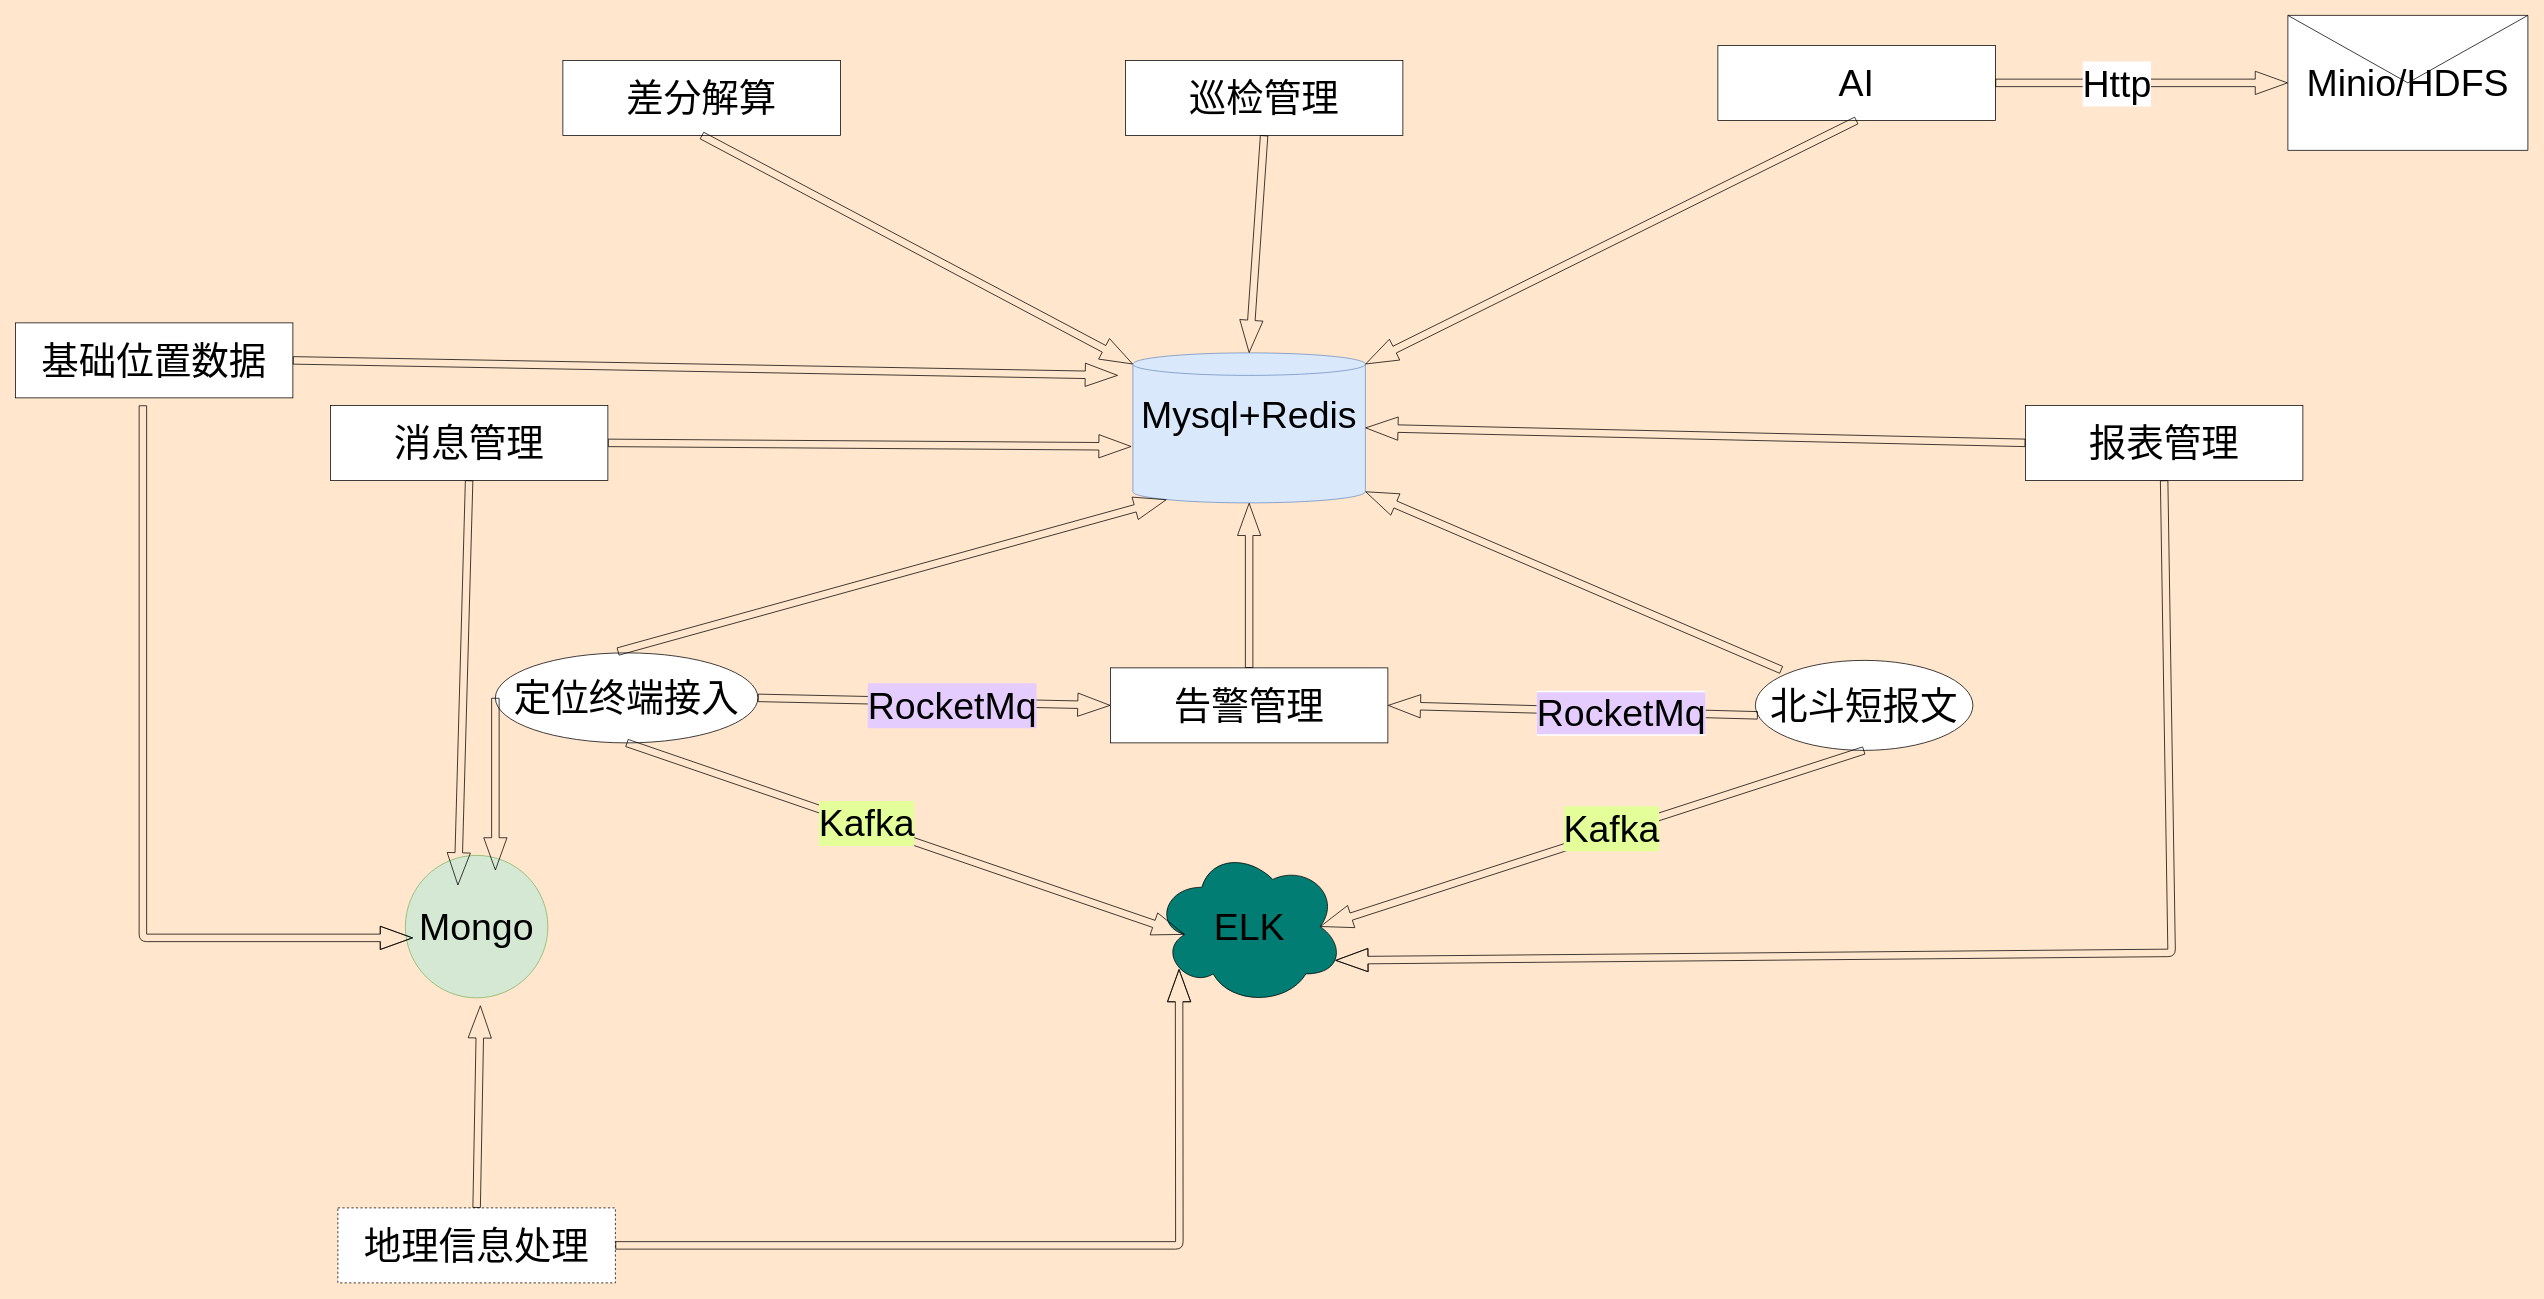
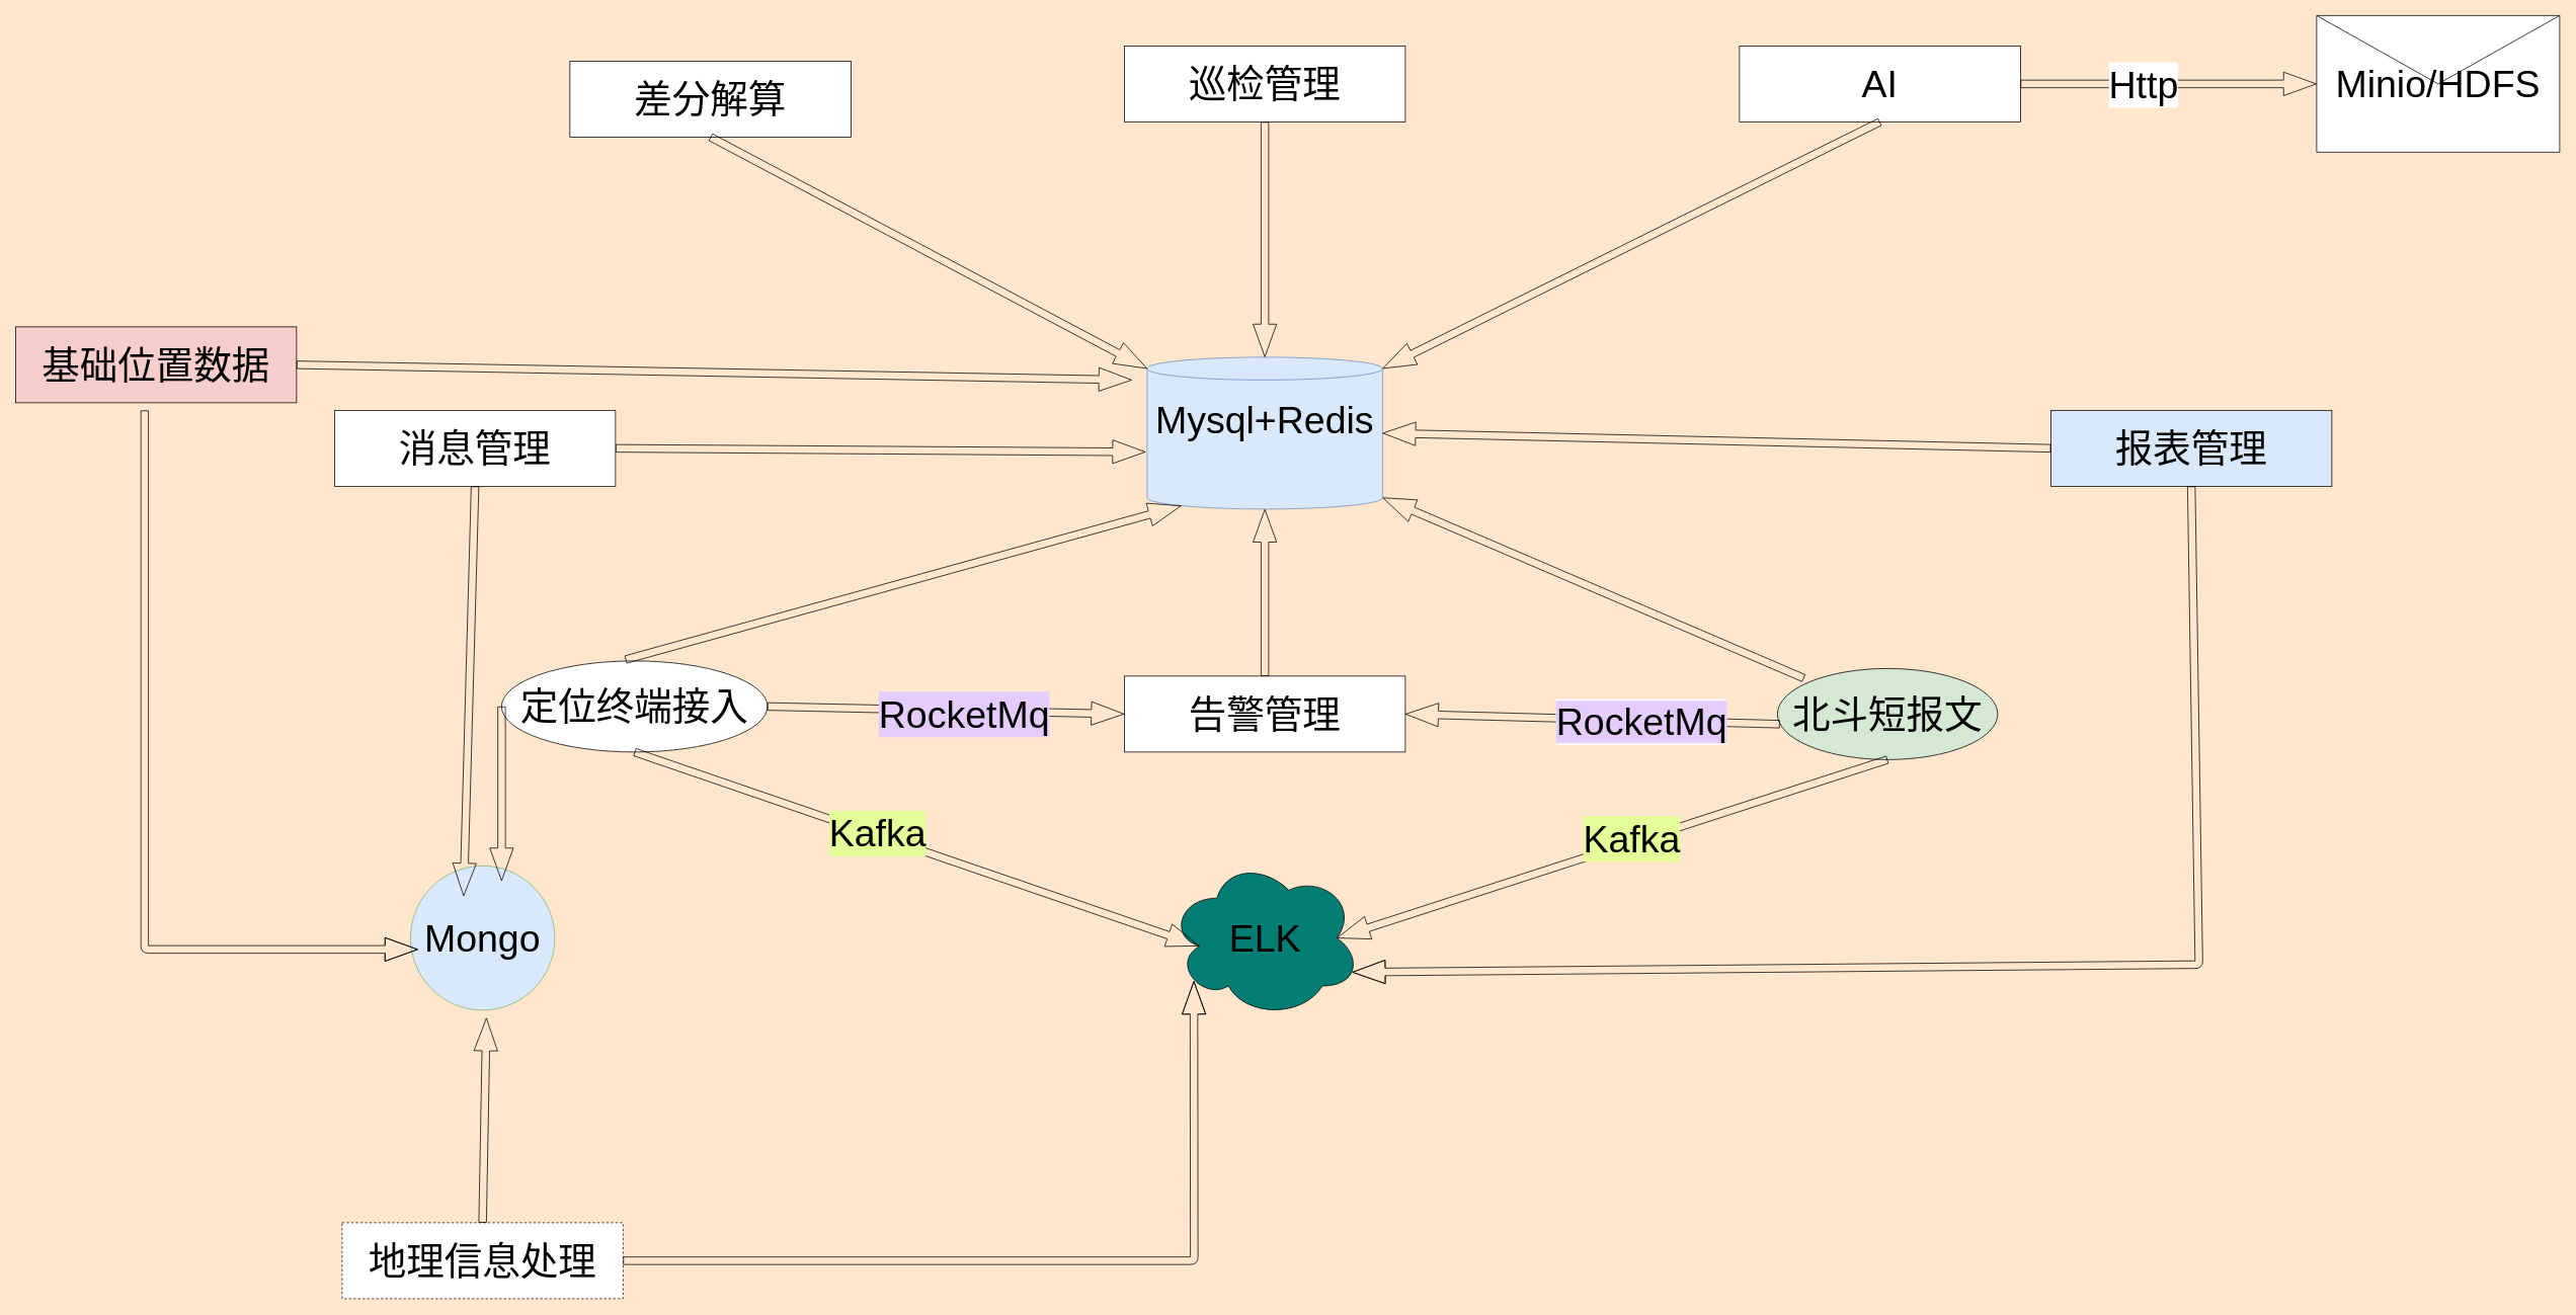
- <mxCell id="20" value="巡检管理" style="rounded=0;whiteSpace=wrap;html=1;hachureGap=4;pointerEvents=0;fontSize=50;" parent="1" vertex="1"><mxGeometry x="1500" y="80" width="370" height="100" as="geometry" /></mxCell>
+ <mxCell id="20" value="巡检管理" style="rounded=0;whiteSpace=wrap;html=1;hachureGap=4;pointerEvents=0;fontSize=50;" parent="1" vertex="1"><mxGeometry x="1480" y="60" width="370" height="100" as="geometry" /></mxCell>
- <mxCell id="7" value="基础位置数据" style="rounded=0;whiteSpace=wrap;html=1;hachureGap=4;pointerEvents=0;fontSize=50;" parent="1" vertex="1"><mxGeometry y="430" width="370" height="100" as="geometry" x="20" /></mxCell>
+ <mxCell id="7" value="基础位置数据" style="rounded=0;whiteSpace=wrap;html=1;hachureGap=4;pointerEvents=0;fontSize=50;fillColor=#f8cecc;" parent="1" vertex="1"><mxGeometry y="430" width="370" height="100" as="geometry" x="20" /></mxCell>
- <mxCell id="21" value="报表管理" style="rounded=0;whiteSpace=wrap;html=1;hachureGap=4;pointerEvents=0;fontSize=50;" parent="1" vertex="1"><mxGeometry x="2700" y="540" width="370" height="100" as="geometry" /></mxCell>
+ <mxCell id="21" value="报表管理" style="rounded=0;whiteSpace=wrap;html=1;hachureGap=4;pointerEvents=0;fontSize=50;fillColor=#dae8fc;" parent="1" vertex="1"><mxGeometry x="2700" y="540" width="370" height="100" as="geometry" /></mxCell>
- <mxCell id="5" value="北斗短报文" style="ellipse;whiteSpace=wrap;html=1;hachureGap=4;pointerEvents=0;fontSize=50;" parent="1" vertex="1"><mxGeometry x="2340" y="880" width="290" height="120" as="geometry" /></mxCell>
+ <mxCell id="5" value="北斗短报文" style="ellipse;whiteSpace=wrap;html=1;hachureGap=4;pointerEvents=0;fontSize=50;fillColor=#d5e8d4;" parent="1" vertex="1"><mxGeometry x="2340" y="880" width="290" height="120" as="geometry" /></mxCell>
- <mxCell id="2" value="Mongo" style="ellipse;whiteSpace=wrap;html=1;aspect=fixed;hachureGap=4;pointerEvents=0;fontSize=50;fillColor=#d5e8d4;strokeColor=#82b366;" parent="1" vertex="1"><mxGeometry x="540" y="1140" width="190" height="190" as="geometry" /></mxCell>
+ <mxCell id="2" value="Mongo" style="ellipse;whiteSpace=wrap;html=1;aspect=fixed;hachureGap=4;pointerEvents=0;fontSize=50;fillColor=#dae8fc;strokeColor=#82b366;" parent="1" vertex="1"><mxGeometry x="540" y="1140" width="190" height="190" as="geometry" /></mxCell>
